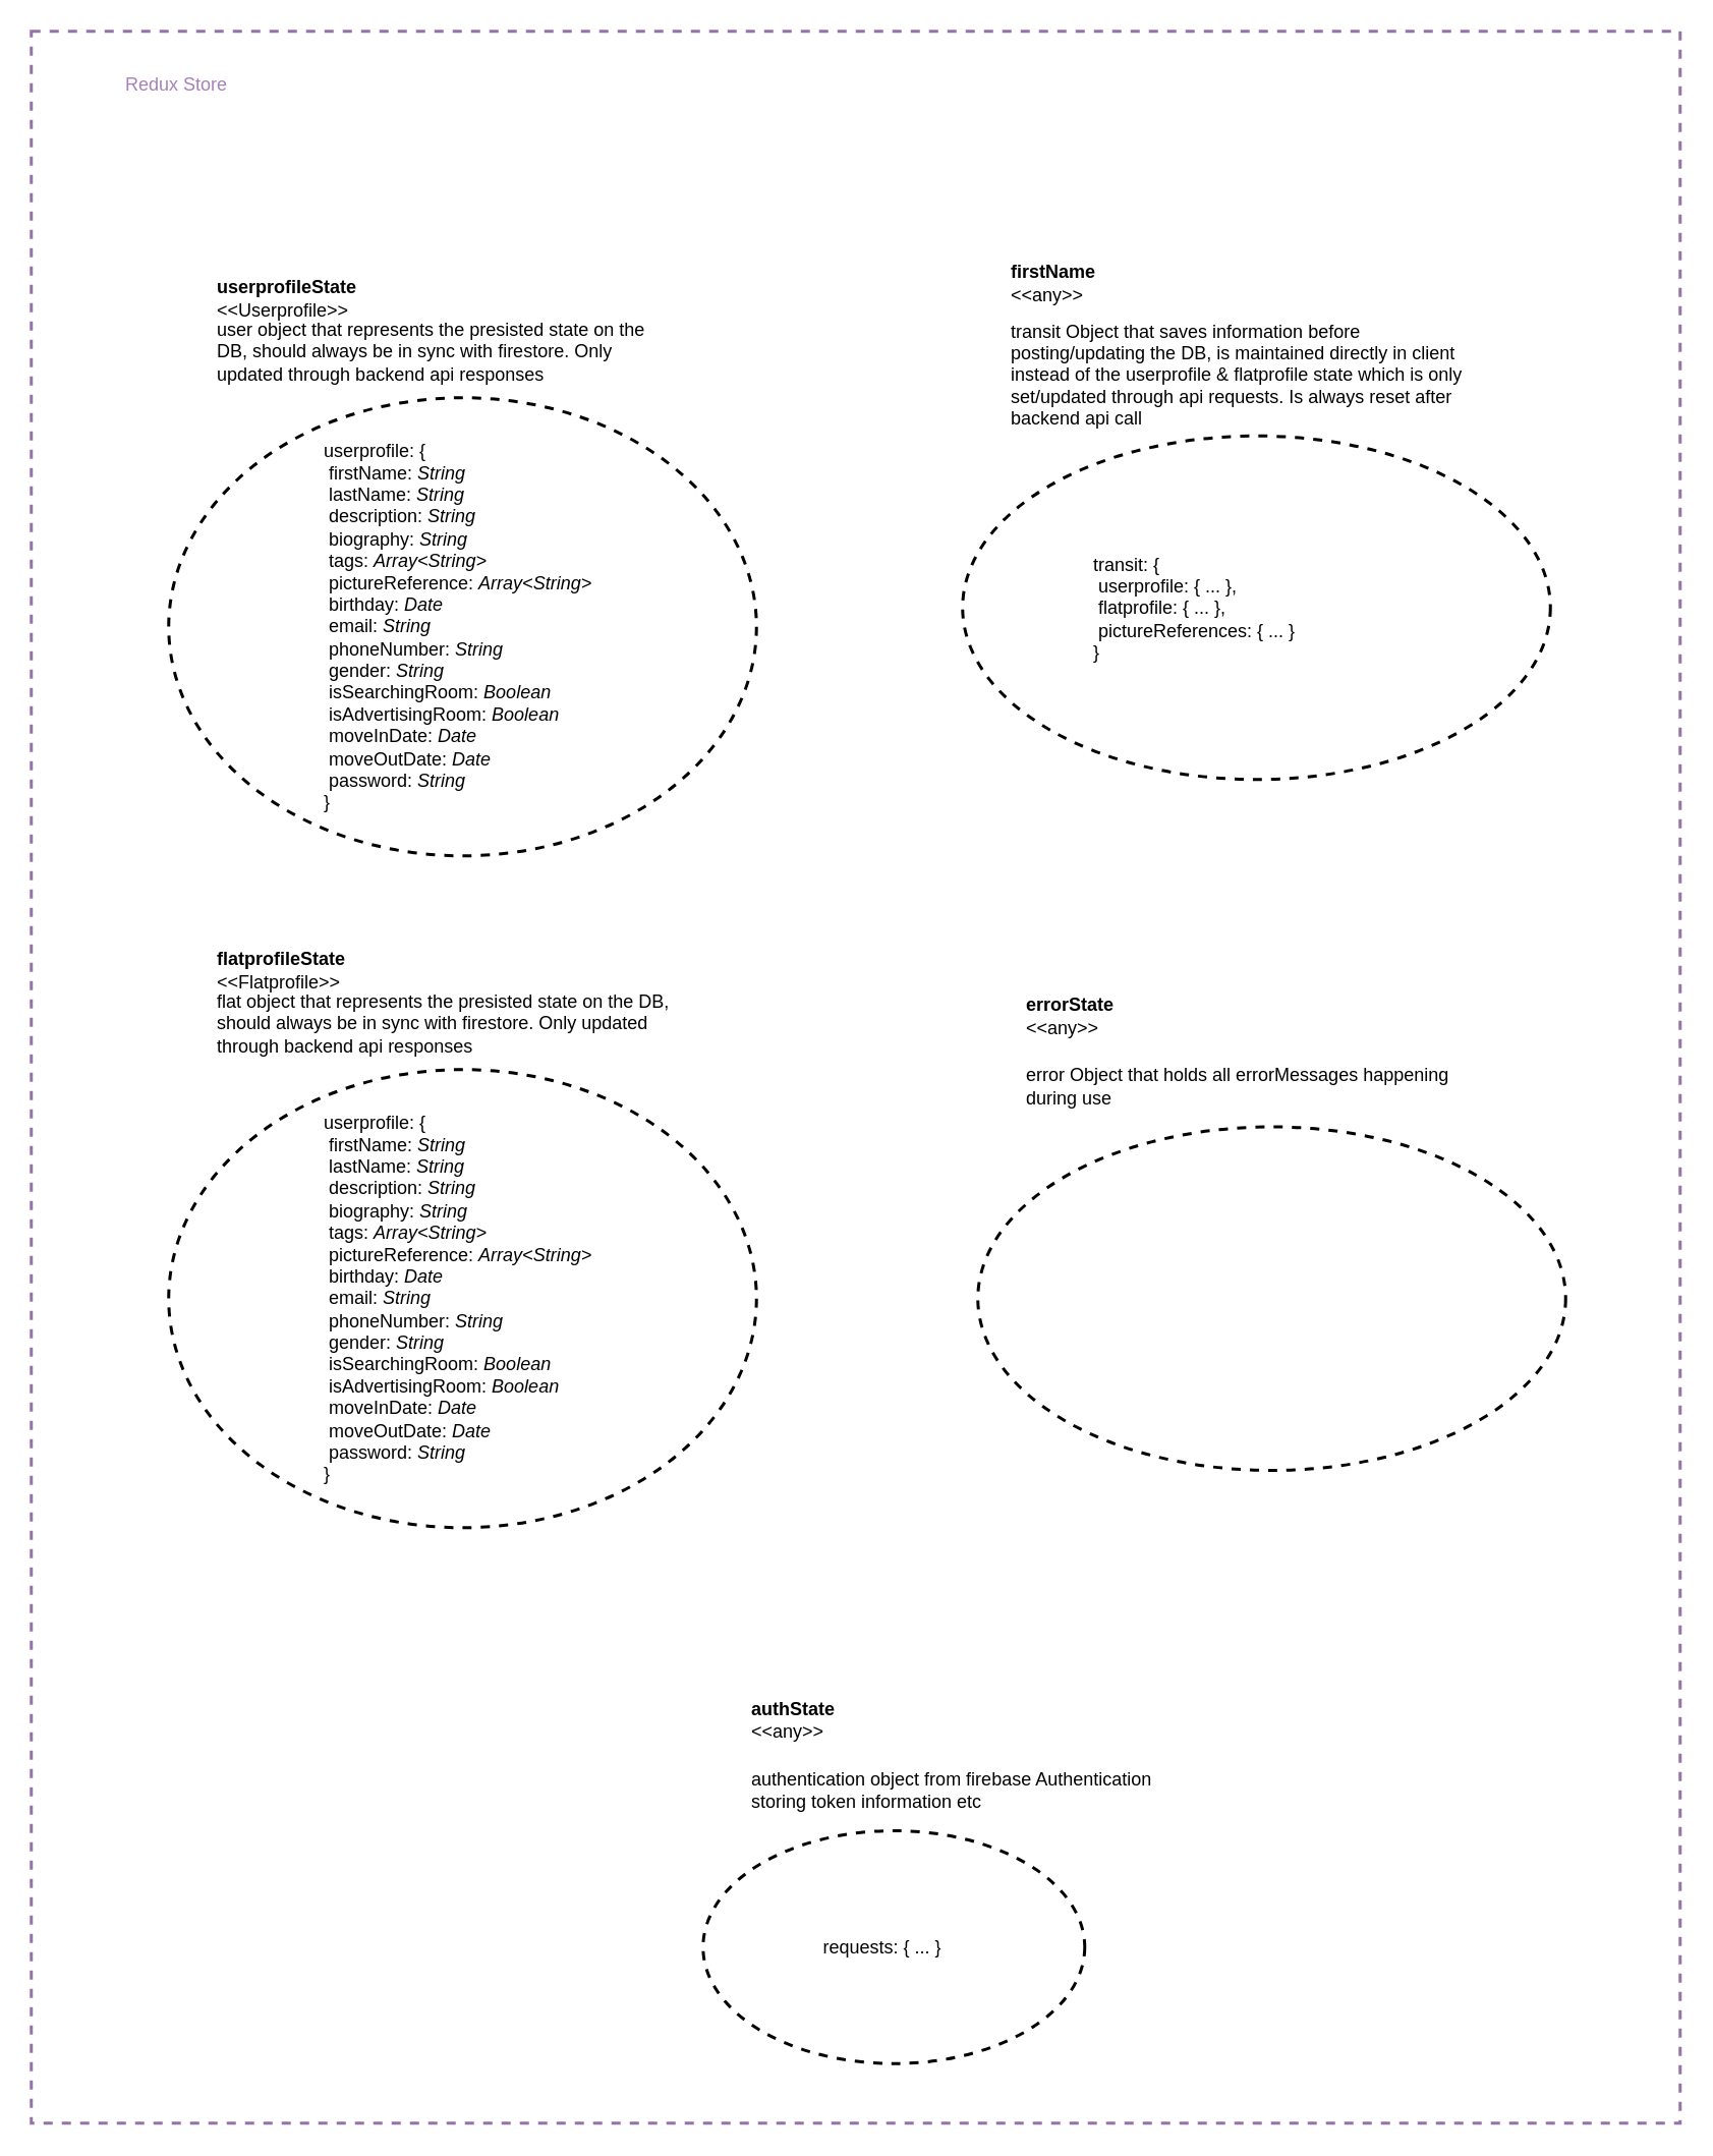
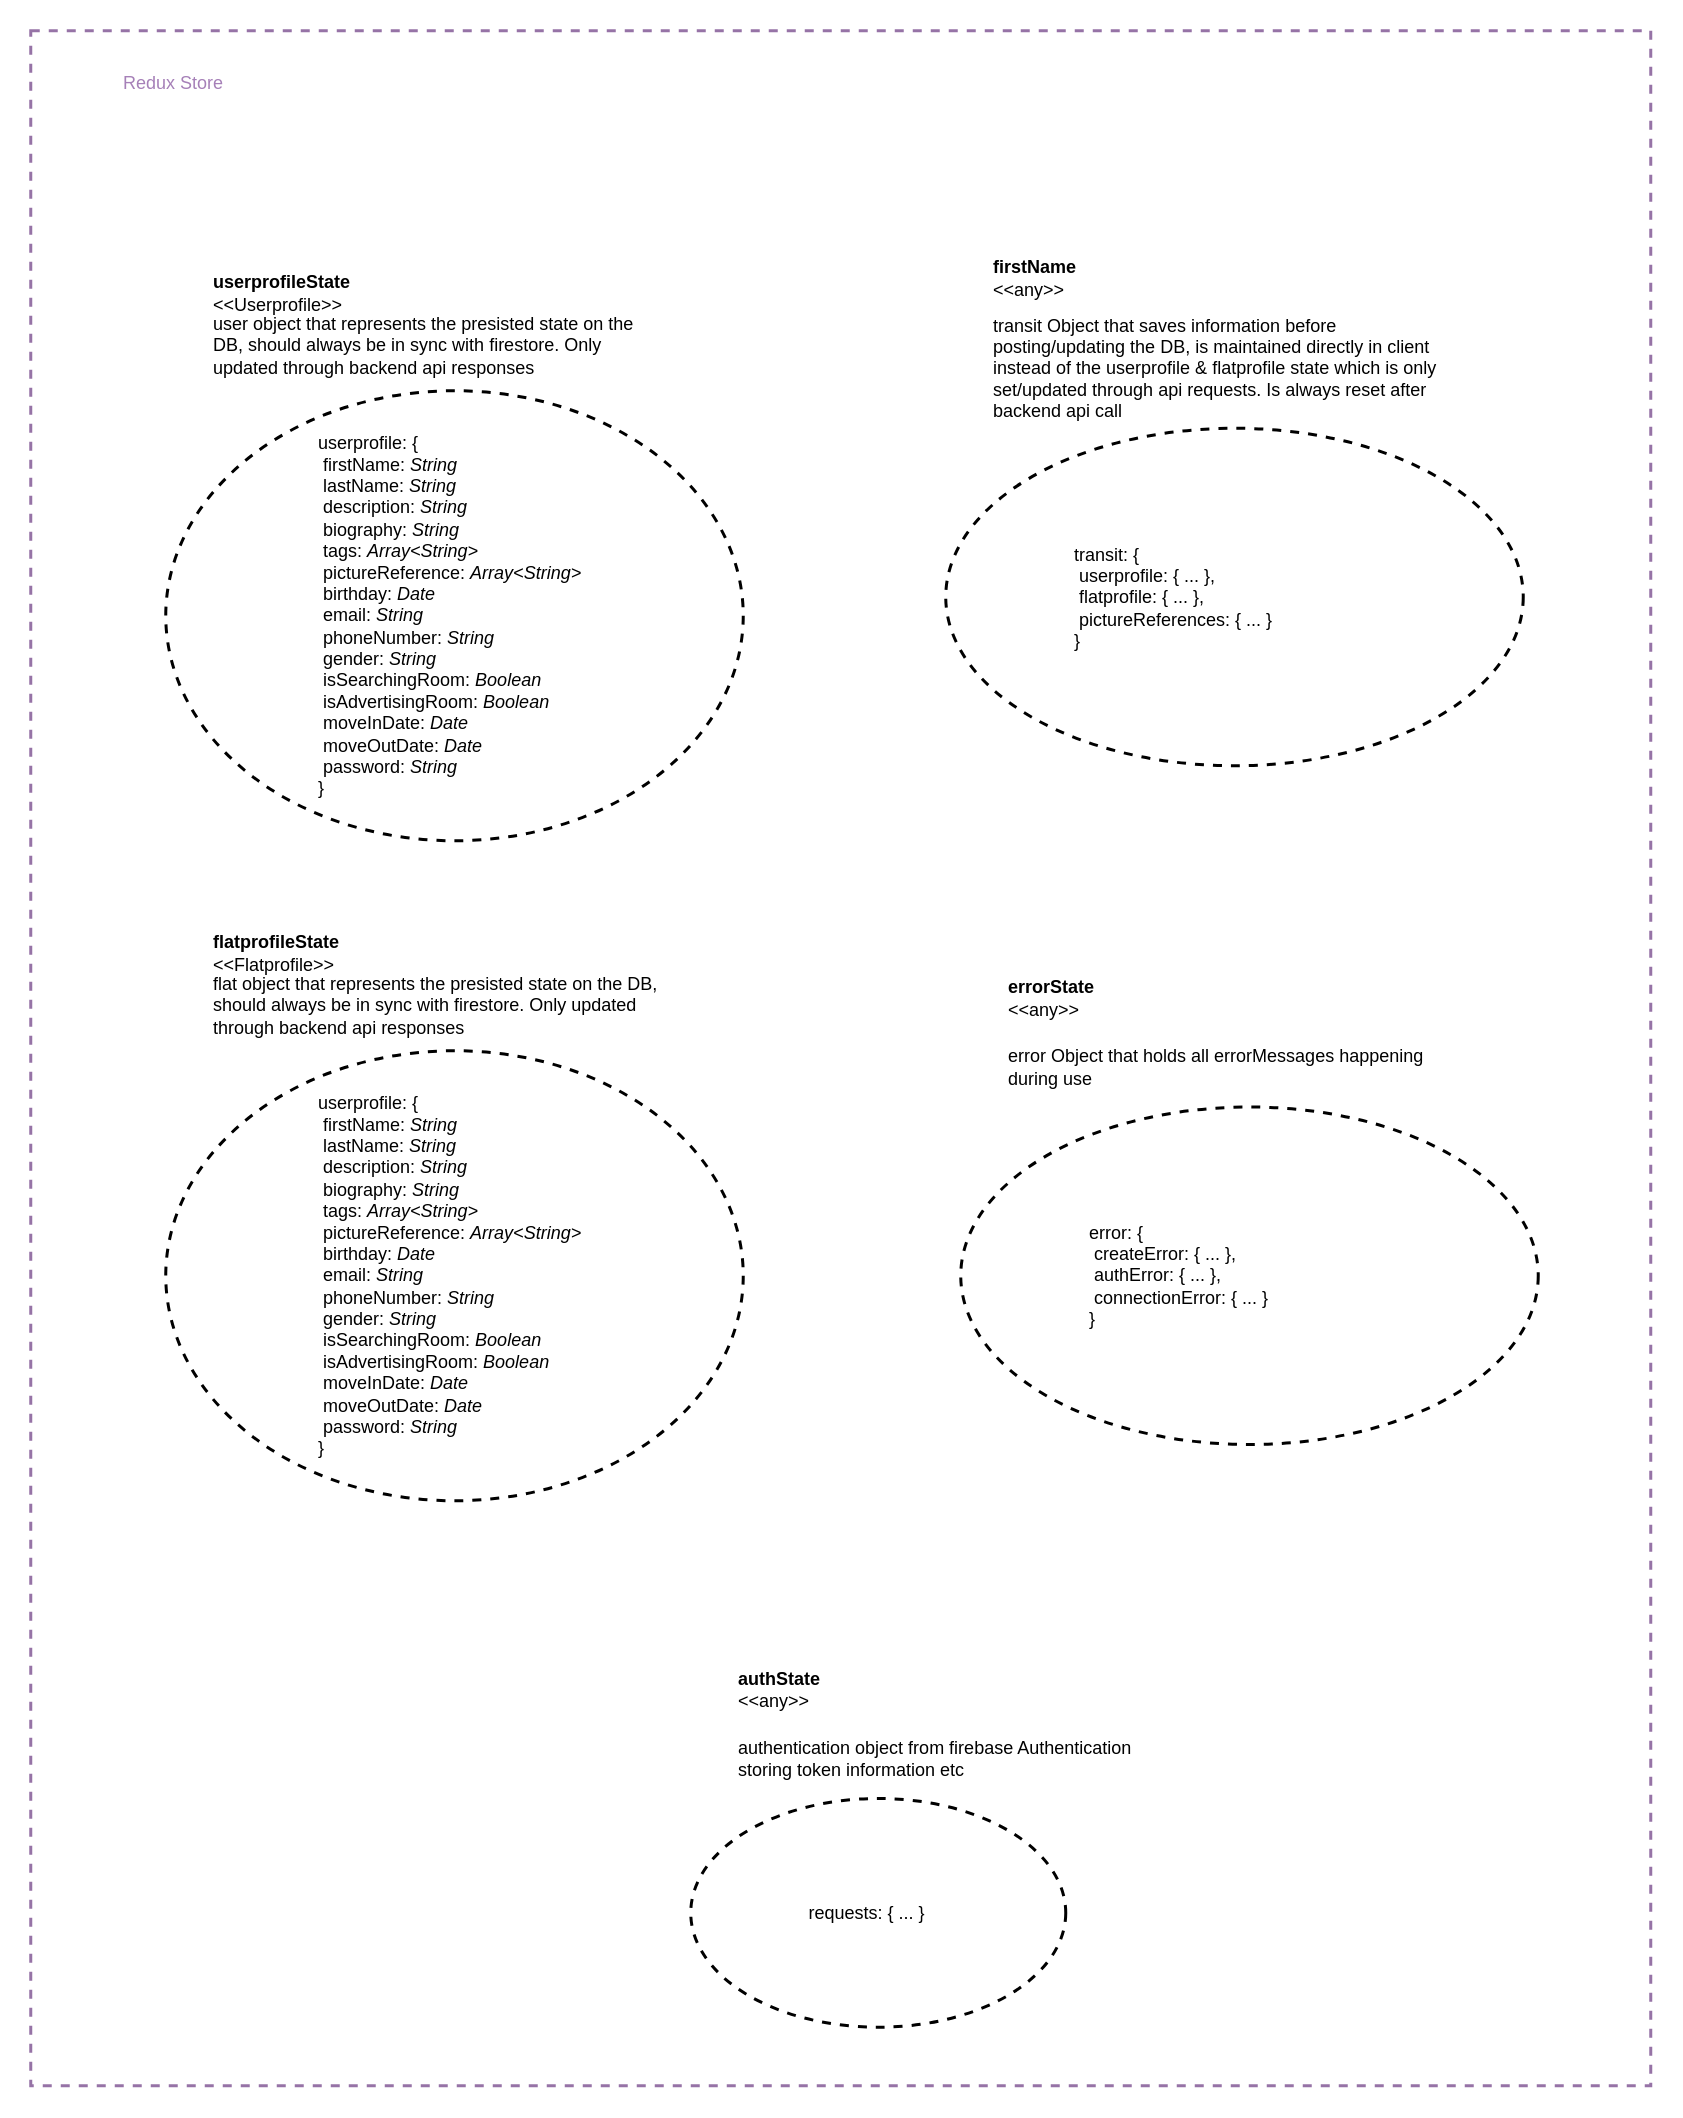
+ <mxCell id="20" value="&lt;div align=&quot;left&quot;&gt;error: {&lt;/div&gt;&lt;div align=&quot;left&quot;&gt;&lt;span style=&quot;white-space: pre&quot;&gt; createError&lt;/span&gt;: { ... },&lt;/div&gt;&lt;div align=&quot;left&quot;&gt;&lt;span style=&quot;white-space: pre&quot;&gt; &lt;/span&gt;authError: { ... },&lt;/div&gt;&lt;div align=&quot;left&quot;&gt;&lt;span style=&quot;white-space: pre&quot;&gt; &lt;/span&gt;connectionError: { ... }&lt;br&gt;&lt;/div&gt;&lt;div align=&quot;left&quot;&gt;}&lt;/div&gt;" style="text;html=1;strokeColor=none;fillColor=none;align=left;verticalAlign=middle;whiteSpace=wrap;rounded=0;dashed=1;fontColor=#000000;" vertex="1" parent="1"><mxGeometry x="724" y="775" width="217" height="150" as="geometry" /></mxCell>
